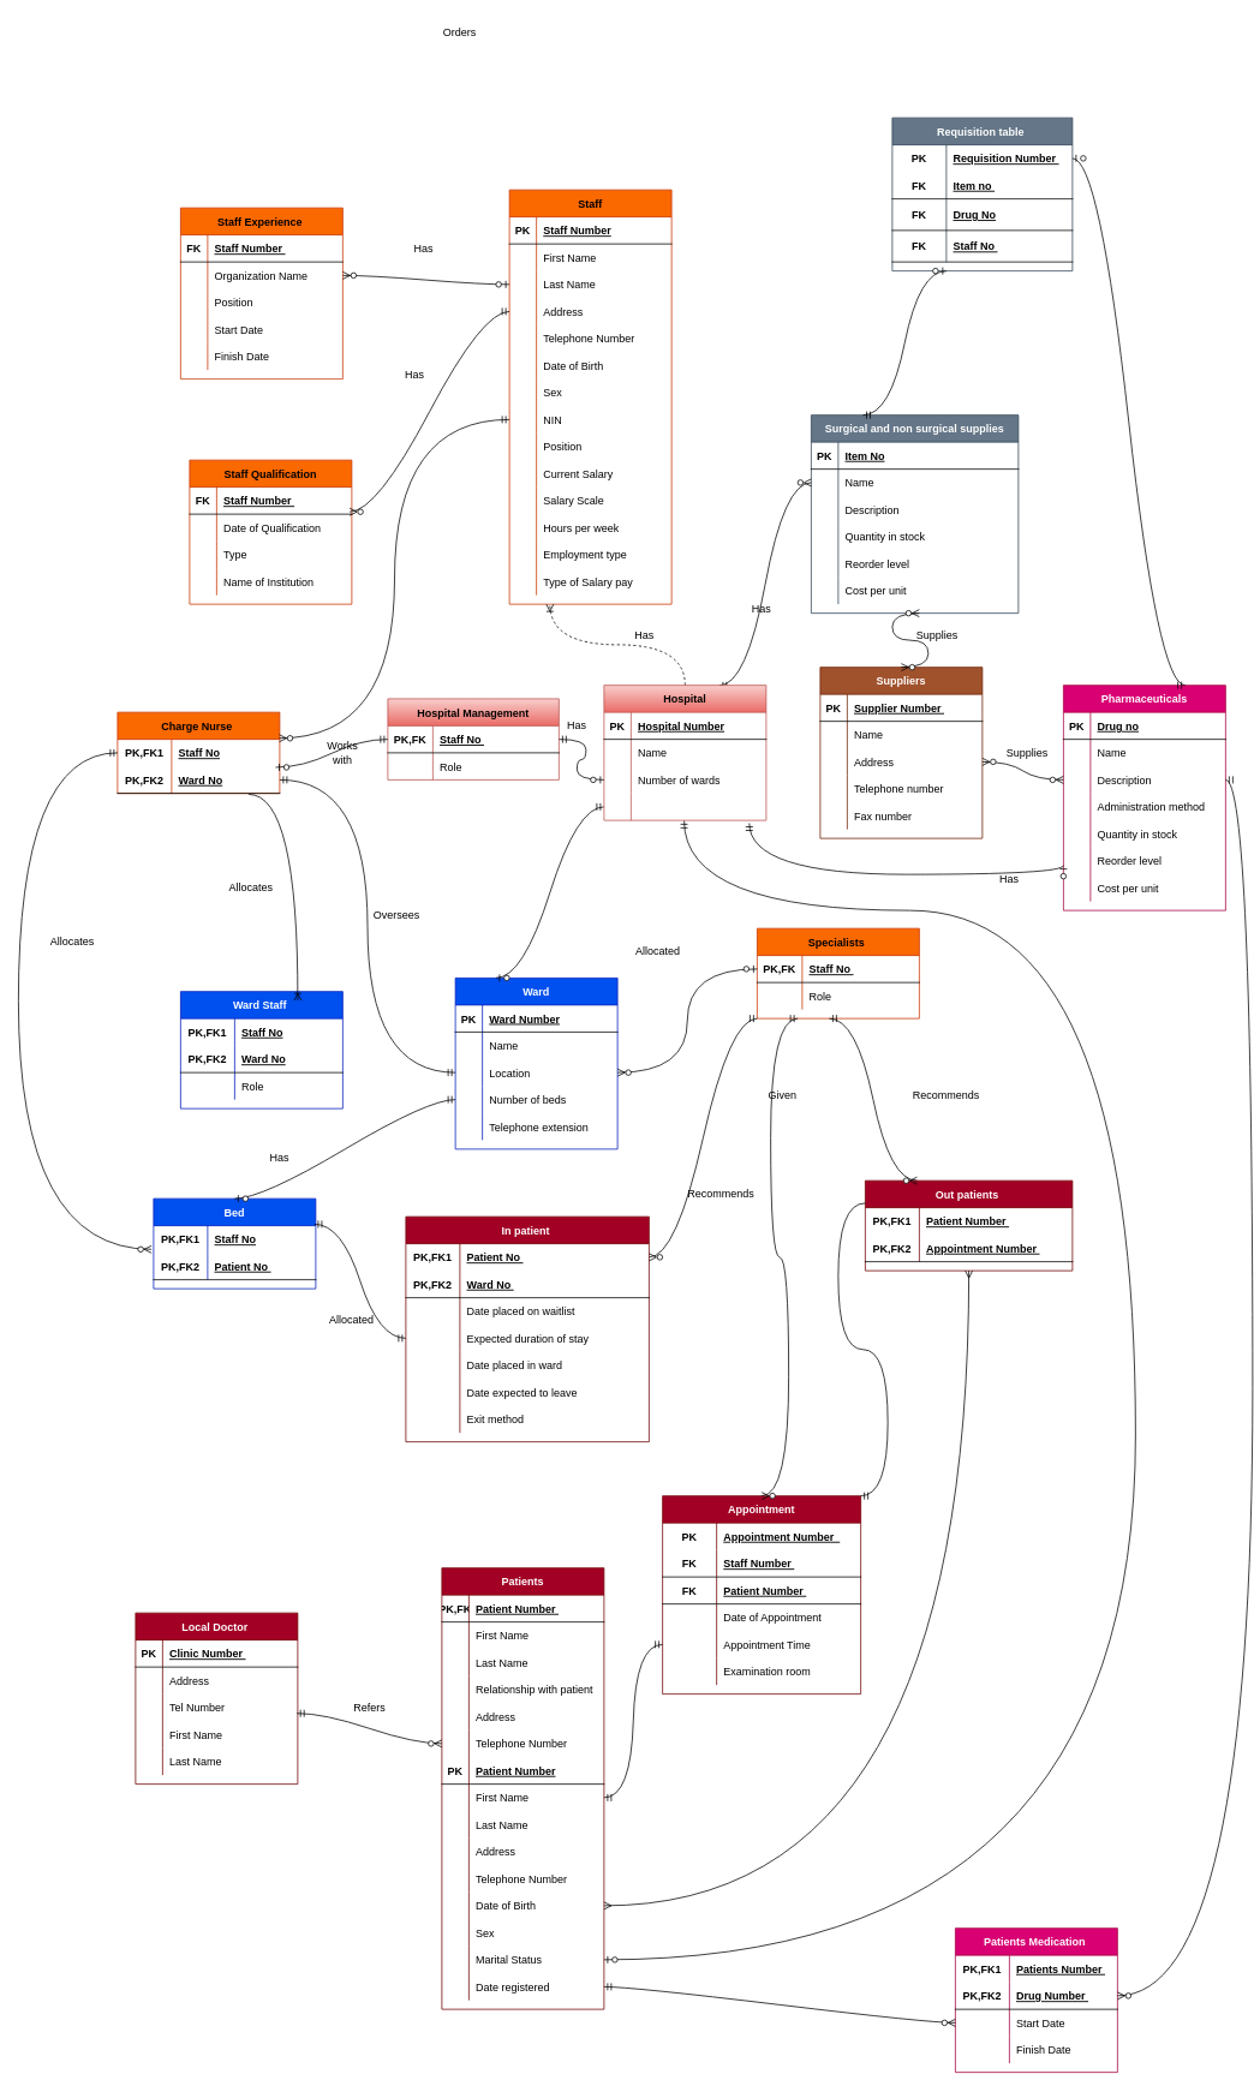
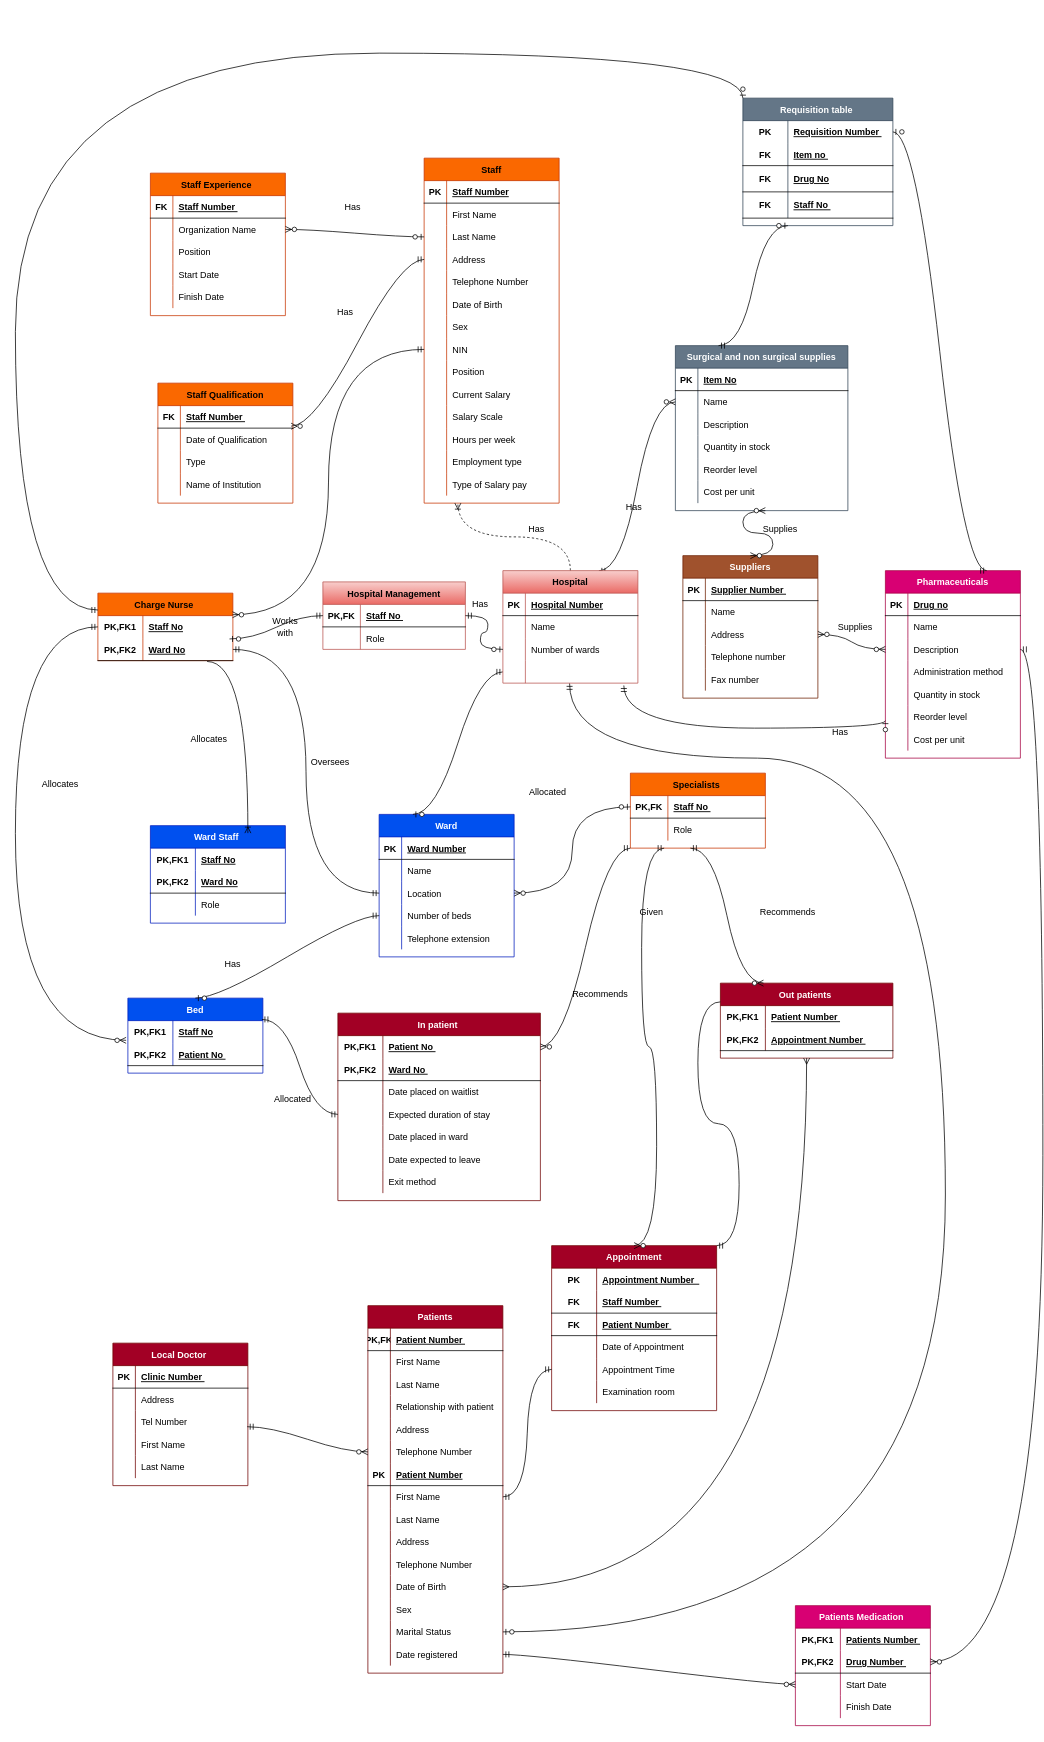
- <mxCell id="350" value="Orders" style="text;html=1;strokeColor=none;fillColor=none;align=center;verticalAlign=middle;whiteSpace=wrap;rounded=0;" vertex="1" parent="1"><mxGeometry x="480" y="20" width="60" height="30" as="geometry" /></mxCell>
+ <mxCell id="342" value="" style="edgeStyle=orthogonalEdgeStyle;fontSize=12;html=1;endArrow=ERzeroToOne;startArrow=ERmandOne;rounded=0;curved=1;entryX=0;entryY=0;entryDx=0;entryDy=0;exitX=0;exitY=0.25;exitDx=0;exitDy=0;" edge="1" parent="1" source="90" target="249"><mxGeometry width="100" height="100" relative="1" as="geometry"><mxPoint x="-150" y="370" as="sourcePoint" /><mxPoint x="560" y="80" as="targetPoint" /><Array as="points"><mxPoint x="20" y="812" /><mxPoint x="20" y="70" /><mxPoint x="990" y="70" /></Array></mxGeometry></mxCell>
- <mxCell id="328" value="Refers" style="text;html=1;strokeColor=none;fillColor=none;align=center;verticalAlign=middle;whiteSpace=wrap;rounded=0;" vertex="1" parent="1"><mxGeometry x="380" y="1880" width="60" height="30" as="geometry" /></mxCell>
